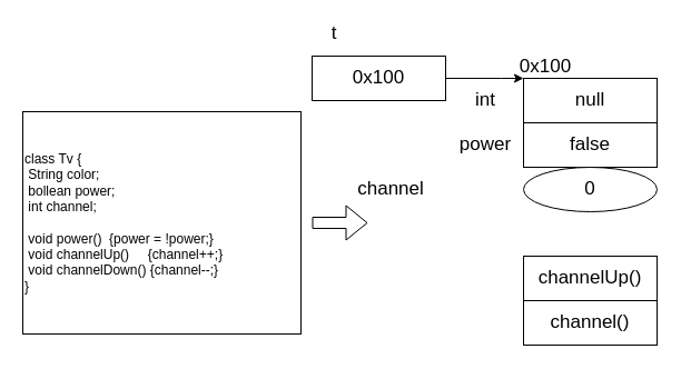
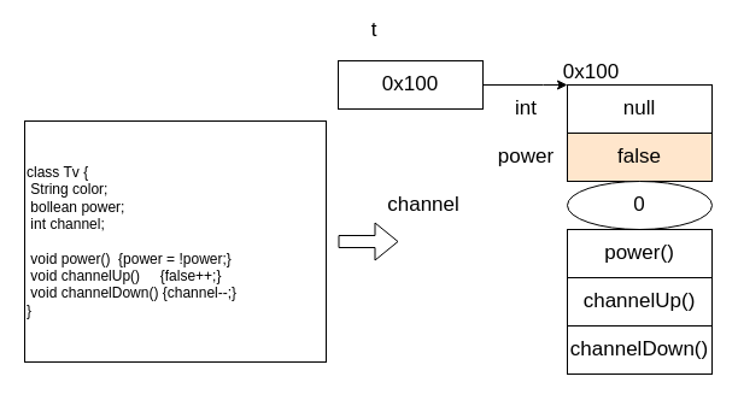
- <mxCell id="14" value="&lt;font style=&quot;font-size: 17px&quot;&gt;t&lt;/font&gt;" style="text;html=1;strokeColor=none;fillColor=none;align=center;verticalAlign=middle;whiteSpace=wrap;rounded=0;" parent="1" vertex="1"><mxGeometry x="280" y="20" width="40" height="20" as="geometry" /></mxCell>
+ <mxCell id="14" value="&lt;font style=&quot;font-size: 17px&quot;&gt;t&lt;/font&gt;" style="text;html=1;strokeColor=none;fillColor=none;align=center;verticalAlign=middle;whiteSpace=wrap;rounded=0;" parent="1" vertex="1"><mxGeometry x="290" y="15" width="40" height="20" as="geometry" /></mxCell>
- <mxCell id="3" value="&lt;font style=&quot;font-size: 17px&quot;&gt;false&lt;/font&gt;" style="rounded=0;whiteSpace=wrap;html=1;" parent="1" vertex="1"><mxGeometry x="470" y="110" width="120" height="40" as="geometry" /></mxCell>
+ <mxCell id="3" value="&lt;font style=&quot;font-size: 17px&quot;&gt;false&lt;/font&gt;" style="rounded=0;whiteSpace=wrap;html=1;fillColor=#ffe6cc;" parent="1" vertex="1"><mxGeometry x="470" y="110" width="120" height="40" as="geometry" /></mxCell>
- <mxCell id="15" value="class&lt;span style=&quot;white-space: pre&quot;&gt; &lt;/span&gt;Tv {&lt;br&gt;&lt;span style=&quot;white-space: pre&quot;&gt; &lt;/span&gt;String&lt;span style=&quot;white-space: pre&quot;&gt; &lt;/span&gt;color;&lt;br&gt;&lt;span style=&quot;white-space: pre&quot;&gt; &lt;/span&gt;bollean&lt;span style=&quot;white-space: pre&quot;&gt; &lt;/span&gt;power;&lt;br&gt;&lt;span style=&quot;white-space: pre&quot;&gt; &lt;/span&gt;int&lt;span style=&quot;white-space: pre&quot;&gt; &lt;/span&gt;channel;&lt;br&gt;&lt;br&gt;&lt;span style=&quot;white-space: pre&quot;&gt; &lt;/span&gt;void&lt;span style=&quot;white-space: pre&quot;&gt; &lt;/span&gt;power()&lt;span style=&quot;white-space: pre&quot;&gt; &lt;/span&gt;&lt;span style=&quot;white-space: pre&quot;&gt; &lt;/span&gt;{power = !power;}&lt;br&gt;&lt;span style=&quot;white-space: pre&quot;&gt; &lt;/span&gt;void&lt;span style=&quot;white-space: pre&quot;&gt; &lt;/span&gt;channelUp()&amp;nbsp; &amp;nbsp; &amp;nbsp;{channel++;}&lt;br&gt;&lt;span style=&quot;white-space: pre&quot;&gt; &lt;/span&gt;void&lt;span style=&quot;white-space: pre&quot;&gt; &lt;/span&gt;channelDown() {channel--;}&lt;br&gt;}" style="rounded=0;whiteSpace=wrap;html=1;align=left;" parent="1" vertex="1"><mxGeometry y="100" width="250" height="200" as="geometry" x="20" /></mxCell>
+ <mxCell id="15" value="class&lt;span style=&quot;white-space: pre&quot;&gt; &lt;/span&gt;Tv {&lt;br&gt;&lt;span style=&quot;white-space: pre&quot;&gt; &lt;/span&gt;String&lt;span style=&quot;white-space: pre&quot;&gt; &lt;/span&gt;color;&lt;br&gt;&lt;span style=&quot;white-space: pre&quot;&gt; &lt;/span&gt;bollean&lt;span style=&quot;white-space: pre&quot;&gt; &lt;/span&gt;power;&lt;br&gt;&lt;span style=&quot;white-space: pre&quot;&gt; &lt;/span&gt;int&lt;span style=&quot;white-space: pre&quot;&gt; &lt;/span&gt;channel;&lt;br&gt;&lt;br&gt;&lt;span style=&quot;white-space: pre&quot;&gt; &lt;/span&gt;void&lt;span style=&quot;white-space: pre&quot;&gt; &lt;/span&gt;power()&lt;span style=&quot;white-space: pre&quot;&gt; &lt;/span&gt;&lt;span style=&quot;white-space: pre&quot;&gt; &lt;/span&gt;{power = !power;}&lt;br&gt;&lt;span style=&quot;white-space: pre&quot;&gt; &lt;/span&gt;void&lt;span style=&quot;white-space: pre&quot;&gt; &lt;/span&gt;channelUp()&amp;nbsp; &amp;nbsp; &amp;nbsp;{false++;}&lt;br&gt;&lt;span style=&quot;white-space: pre&quot;&gt; &lt;/span&gt;void&lt;span style=&quot;white-space: pre&quot;&gt; &lt;/span&gt;channelDown() {channel--;}&lt;br&gt;}" style="rounded=0;whiteSpace=wrap;html=1;align=left;" parent="1" vertex="1"><mxGeometry y="100" width="250" height="200" as="geometry" x="20" /></mxCell>
+ <mxCell id="5" value="&lt;font style=&quot;font-size: 17px&quot;&gt;power()&lt;/font&gt;" style="rounded=0;whiteSpace=wrap;html=1;" parent="1" vertex="1"><mxGeometry x="470" y="190" width="120" height="40" as="geometry" /></mxCell>
- <mxCell id="7" value="&lt;font style=&quot;font-size: 17px&quot;&gt;channel()&lt;/font&gt;" style="rounded=0;whiteSpace=wrap;html=1;" parent="1" vertex="1"><mxGeometry x="470" y="270" width="120" height="40" as="geometry" /></mxCell>
+ <mxCell id="7" value="&lt;font style=&quot;font-size: 17px&quot;&gt;channelDown()&lt;/font&gt;" style="rounded=0;whiteSpace=wrap;html=1;" parent="1" vertex="1"><mxGeometry x="470" y="270" width="120" height="40" as="geometry" /></mxCell>
